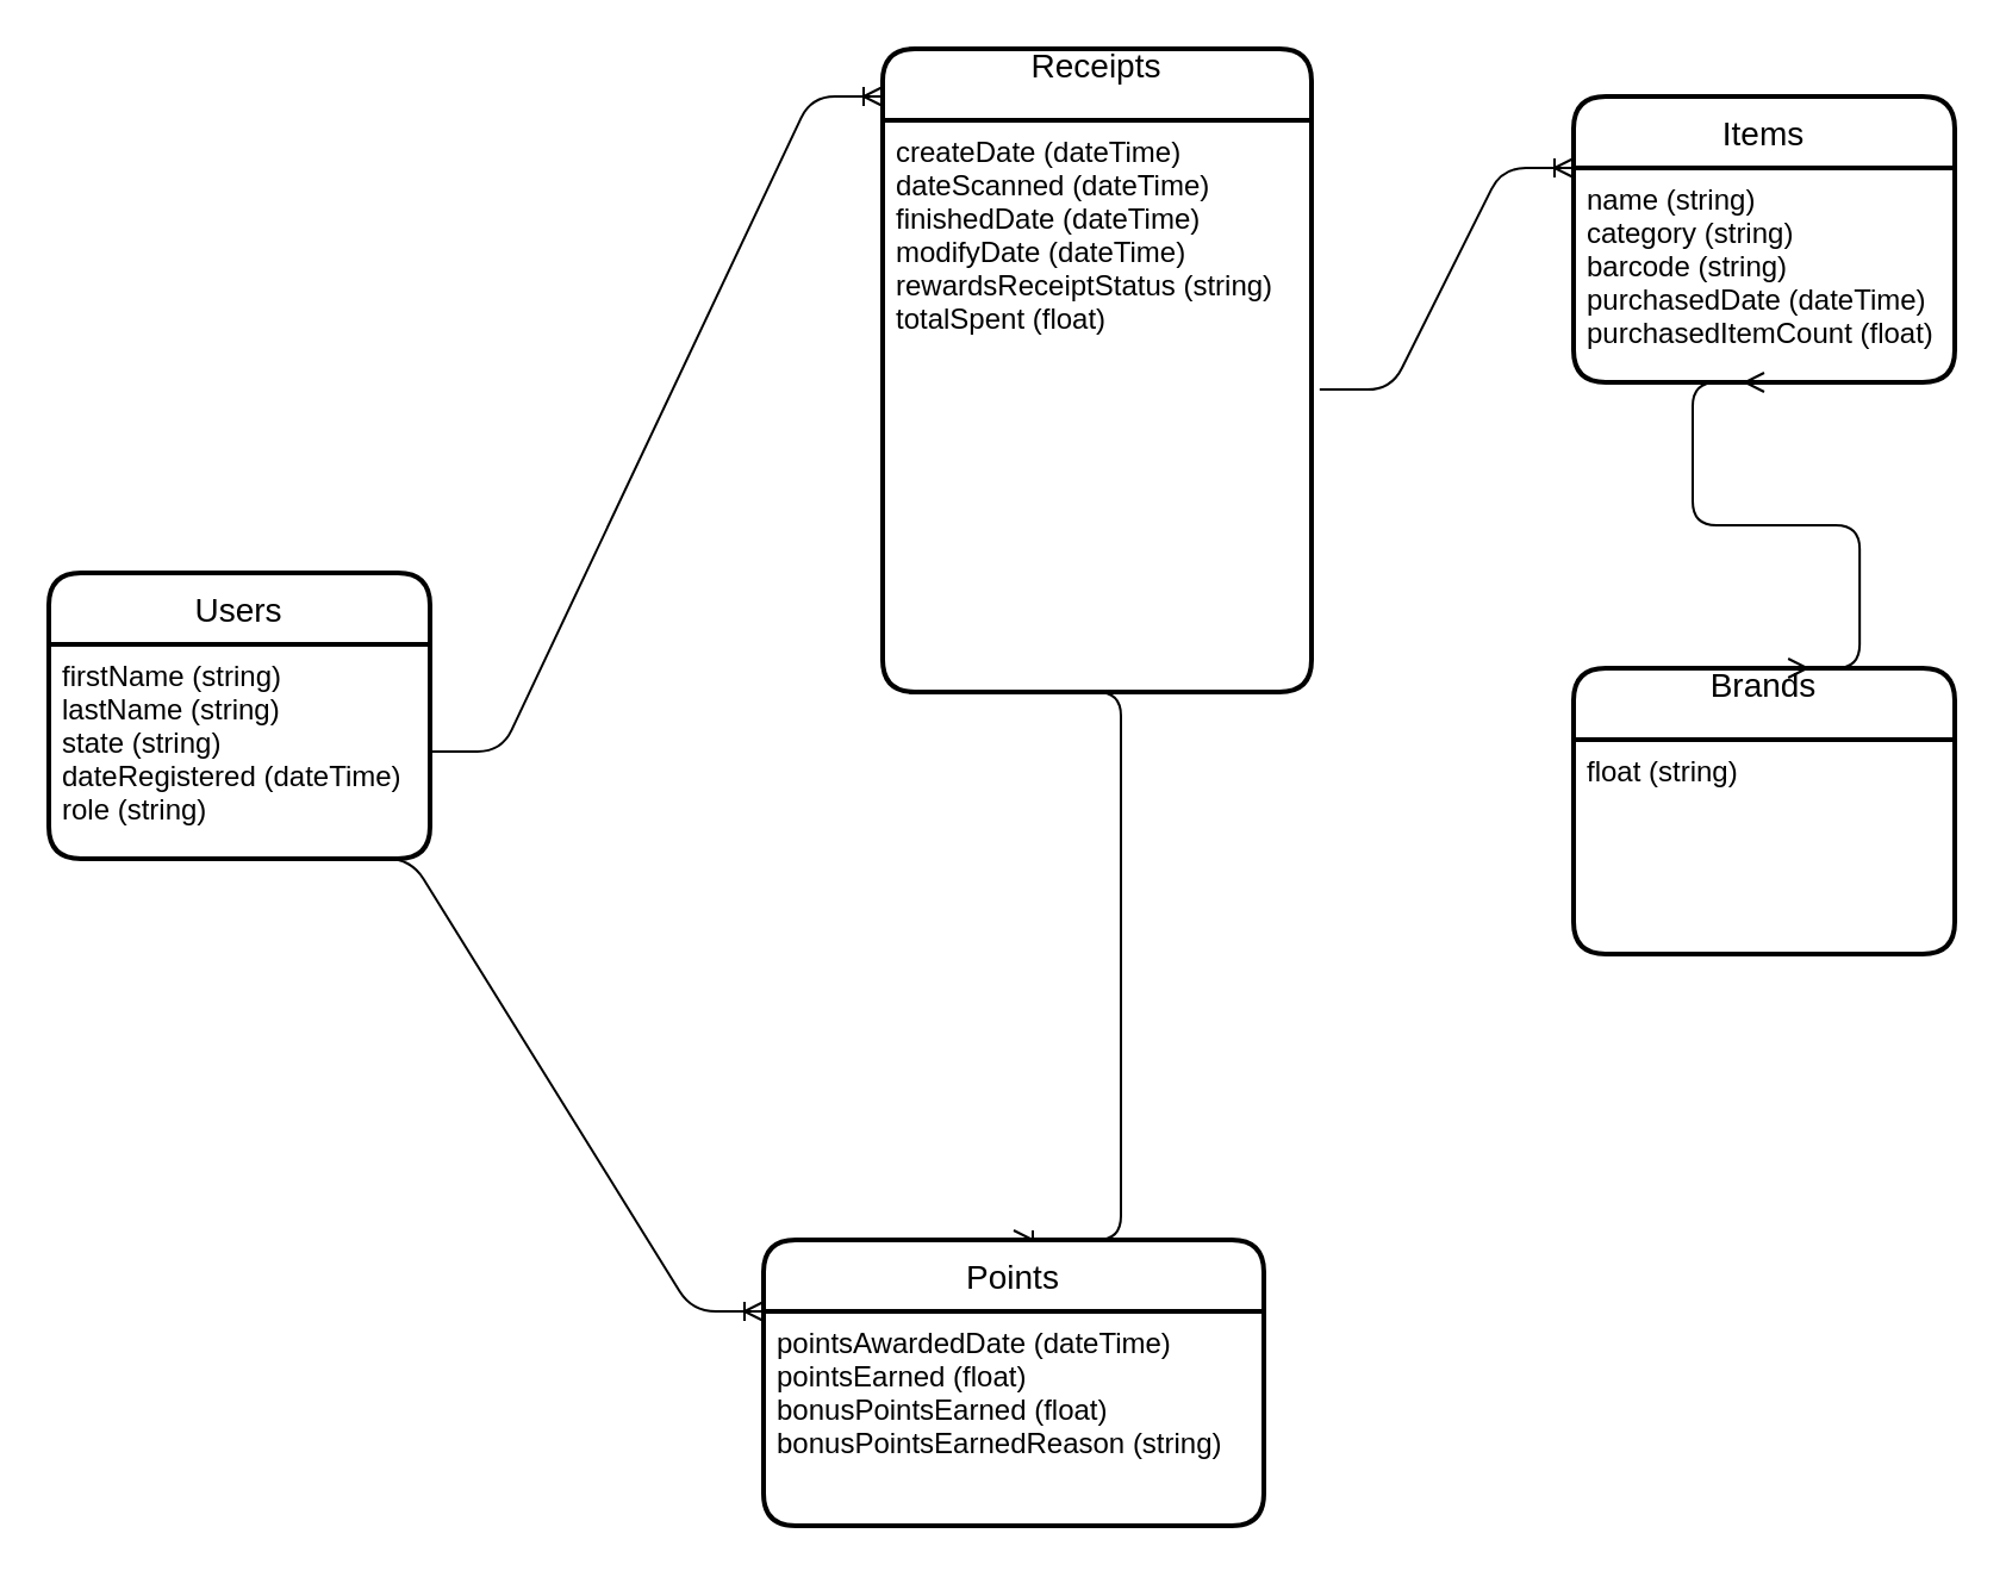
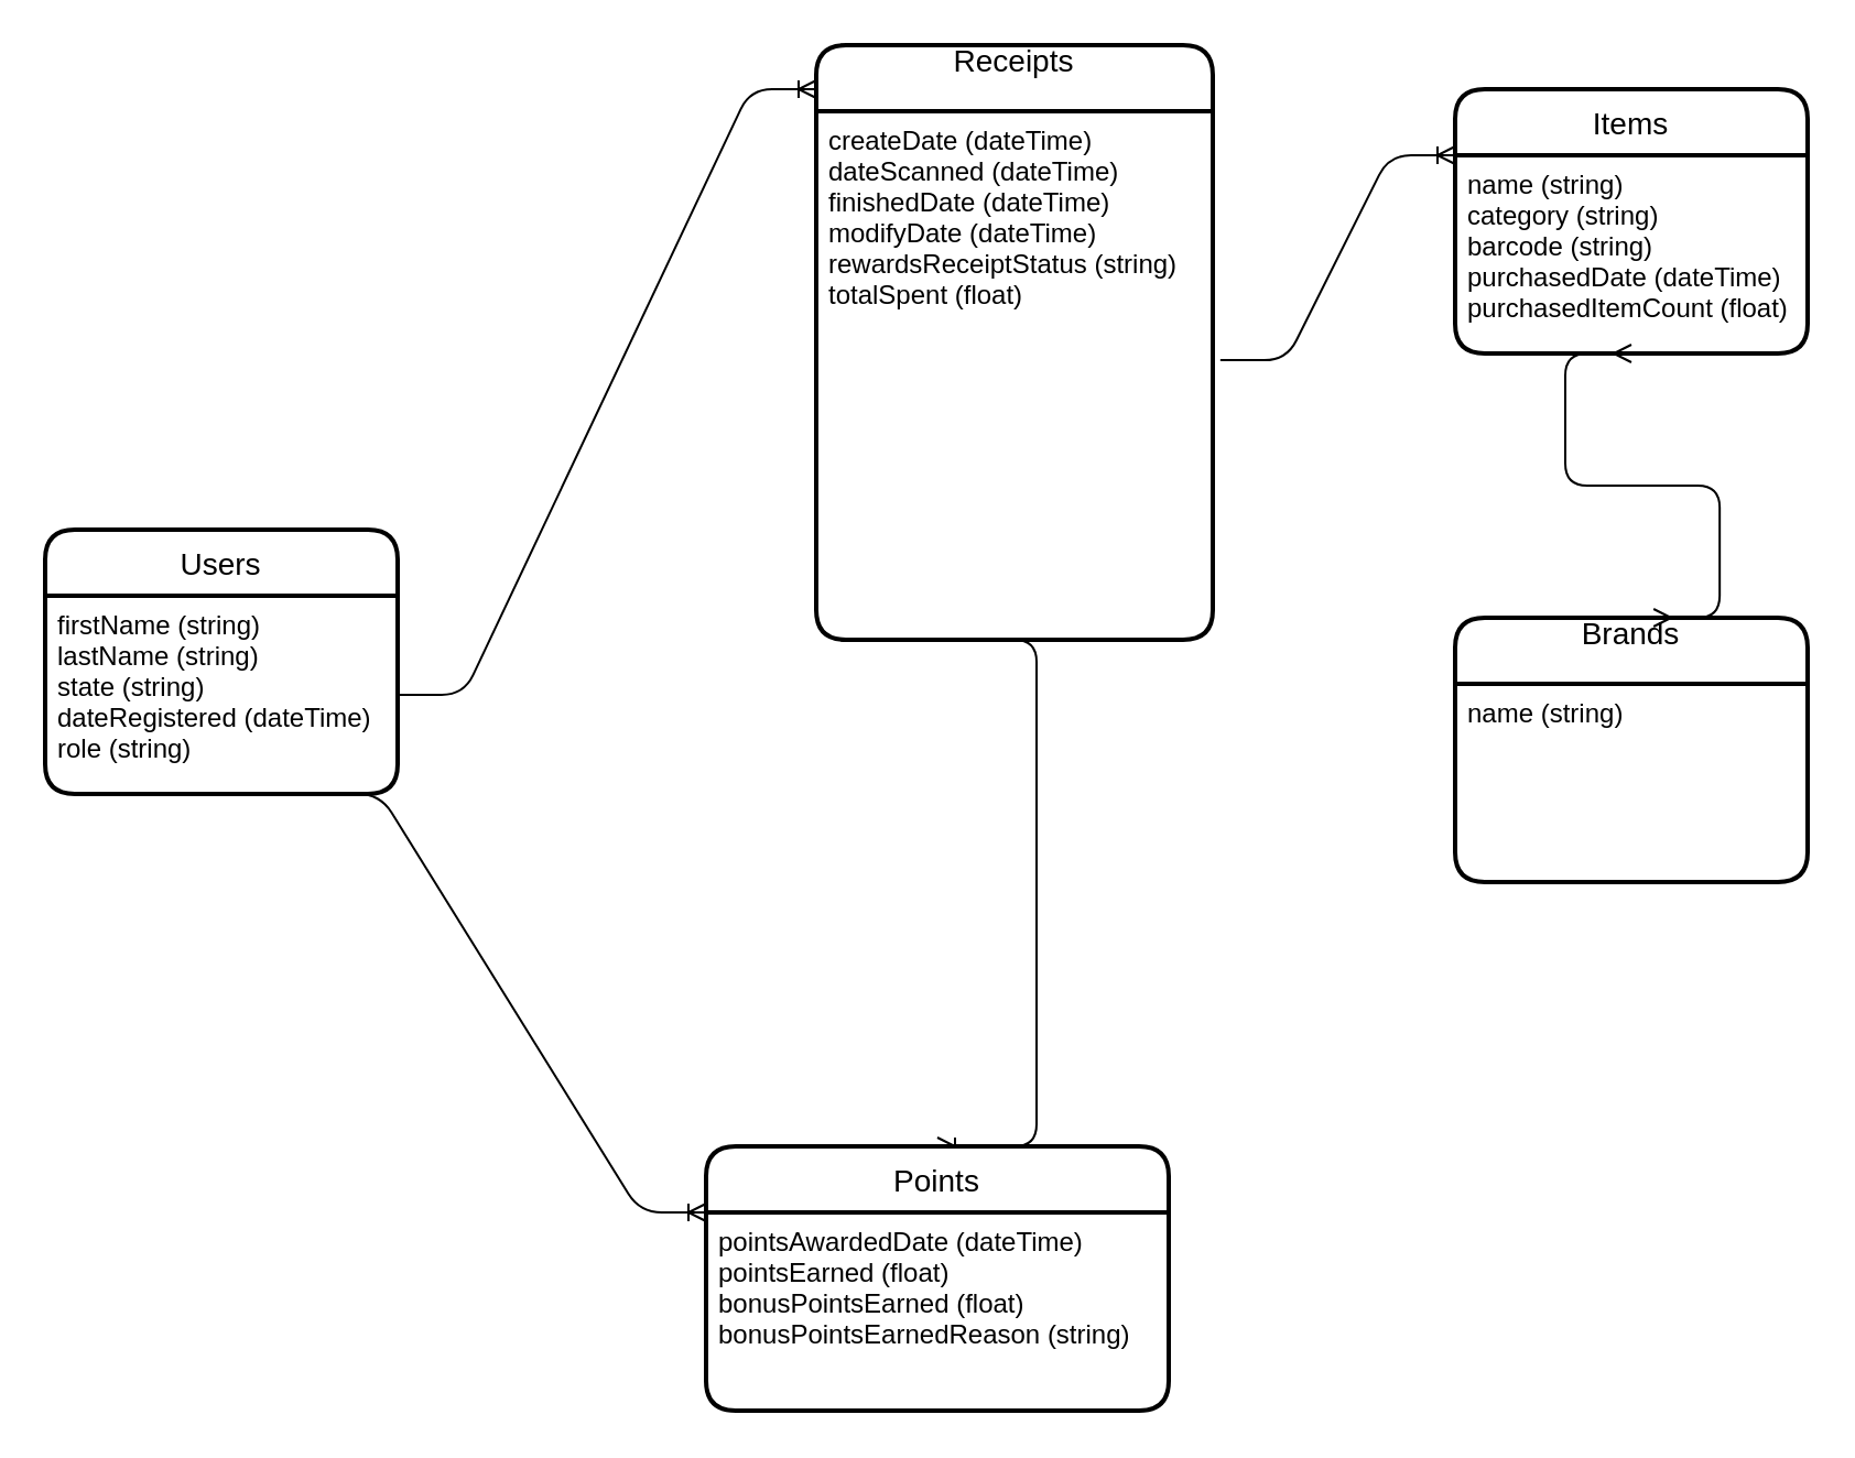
- <mxCell id="8" value="float (string)&#10;&#10;" style="align=left;strokeColor=none;fillColor=none;spacingLeft=4;fontSize=12;verticalAlign=top;resizable=0;rotatable=0;part=1;" parent="7" vertex="1"><mxGeometry y="30" width="160" height="90" as="geometry" /></mxCell>
+ <mxCell id="8" value="name (string)&#10;&#10;" style="align=left;strokeColor=none;fillColor=none;spacingLeft=4;fontSize=12;verticalAlign=top;resizable=0;rotatable=0;part=1;" parent="7" vertex="1"><mxGeometry y="30" width="160" height="90" as="geometry" /></mxCell>
